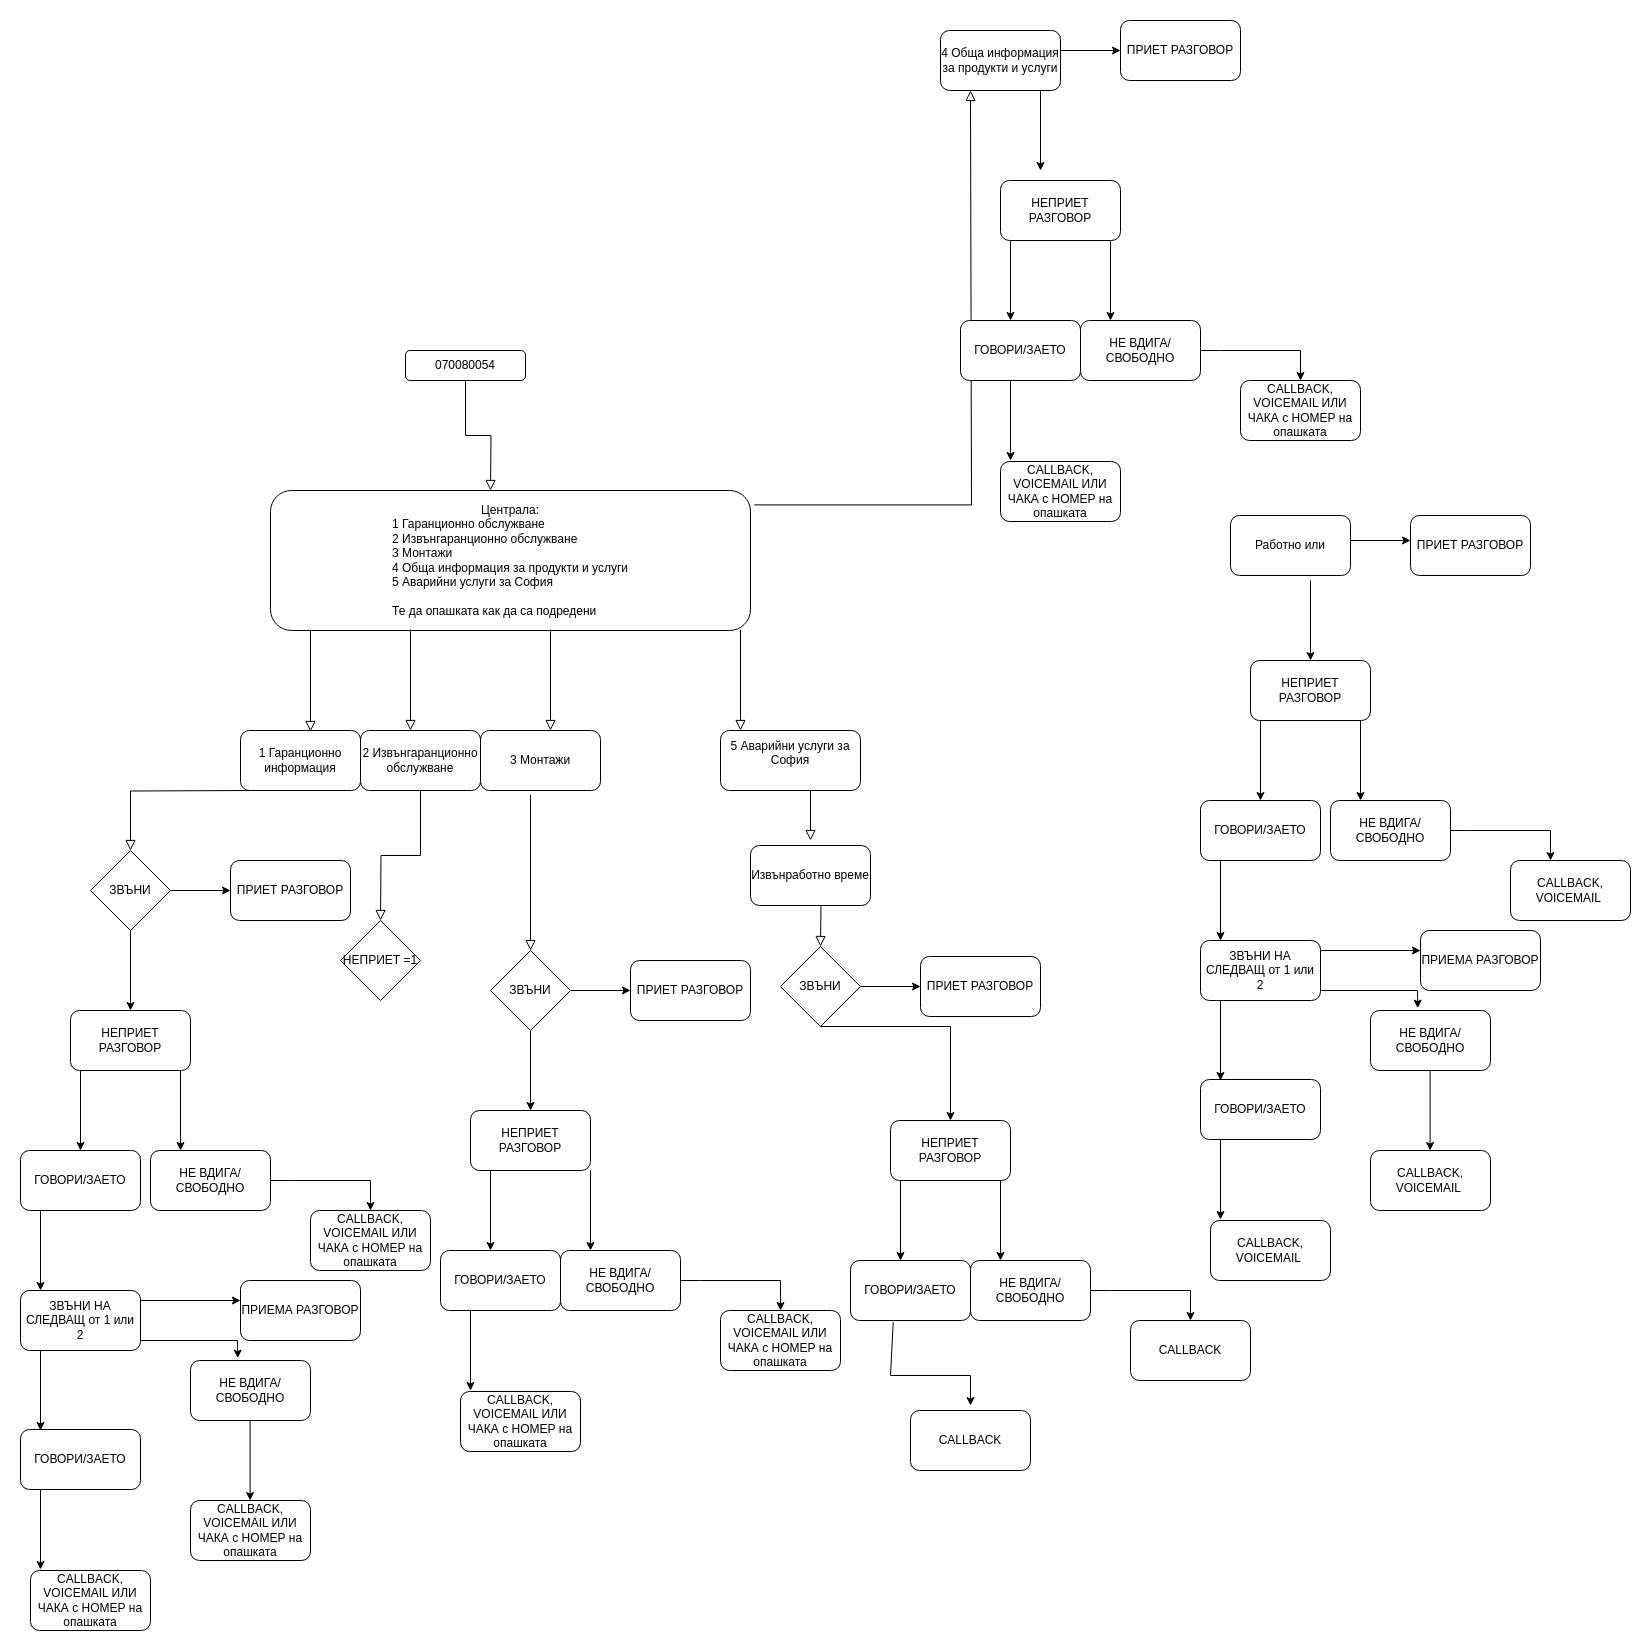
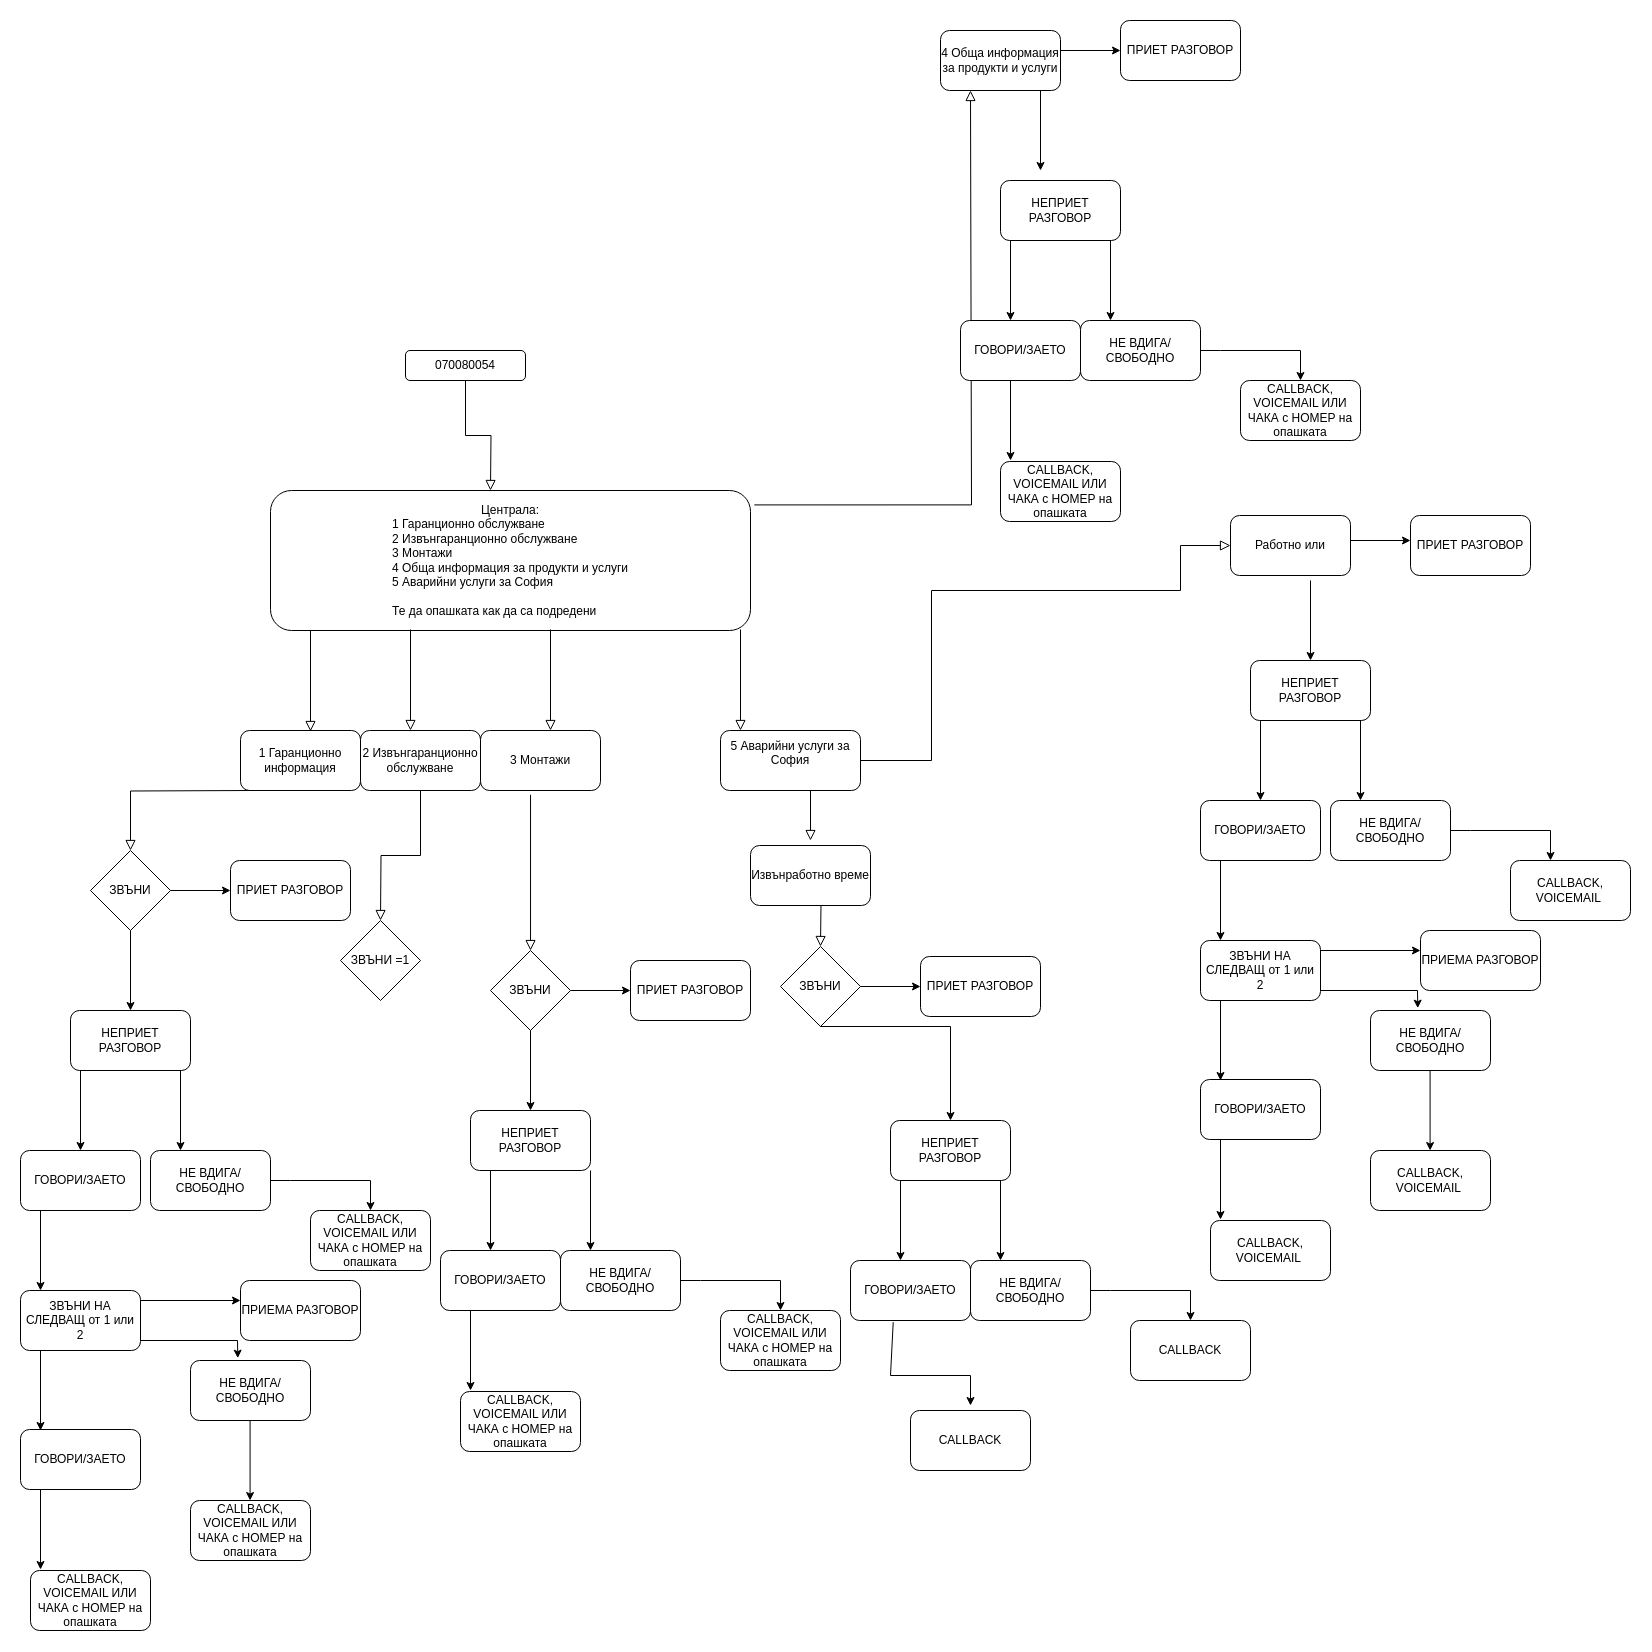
+ <mxCell id="69" value="" style="rounded=0;html=1;jettySize=auto;orthogonalLoop=1;fontSize=11;endArrow=block;endFill=0;endSize=8;strokeWidth=1;shadow=0;labelBackgroundColor=none;edgeStyle=orthogonalEdgeStyle;exitX=1;exitY=0.5;exitDx=0;exitDy=0;entryX=0;entryY=0.5;entryDx=0;entryDy=0;" edge="1" parent="1" source="14" target="70"><mxGeometry y="20" relative="1" as="geometry"><mxPoint as="offset" /><mxPoint x="930" y="750" as="sourcePoint" /><mxPoint x="930" y="800" as="targetPoint" /><Array as="points"><mxPoint x="931" y="760" /><mxPoint x="931" y="590" /><mxPoint x="1180" y="590" /><mxPoint x="1180" y="545" /></Array></mxGeometry></mxCell>
- <mxCell id="94" value="НЕПРИЕТ =1" style="rhombus;whiteSpace=wrap;html=1;" vertex="1" parent="1"><mxGeometry x="340" y="920" width="80" height="80" as="geometry" /></mxCell>
+ <mxCell id="94" value="ЗВЪНИ =1" style="rhombus;whiteSpace=wrap;html=1;" vertex="1" parent="1"><mxGeometry x="340" y="920" width="80" height="80" as="geometry" /></mxCell>
